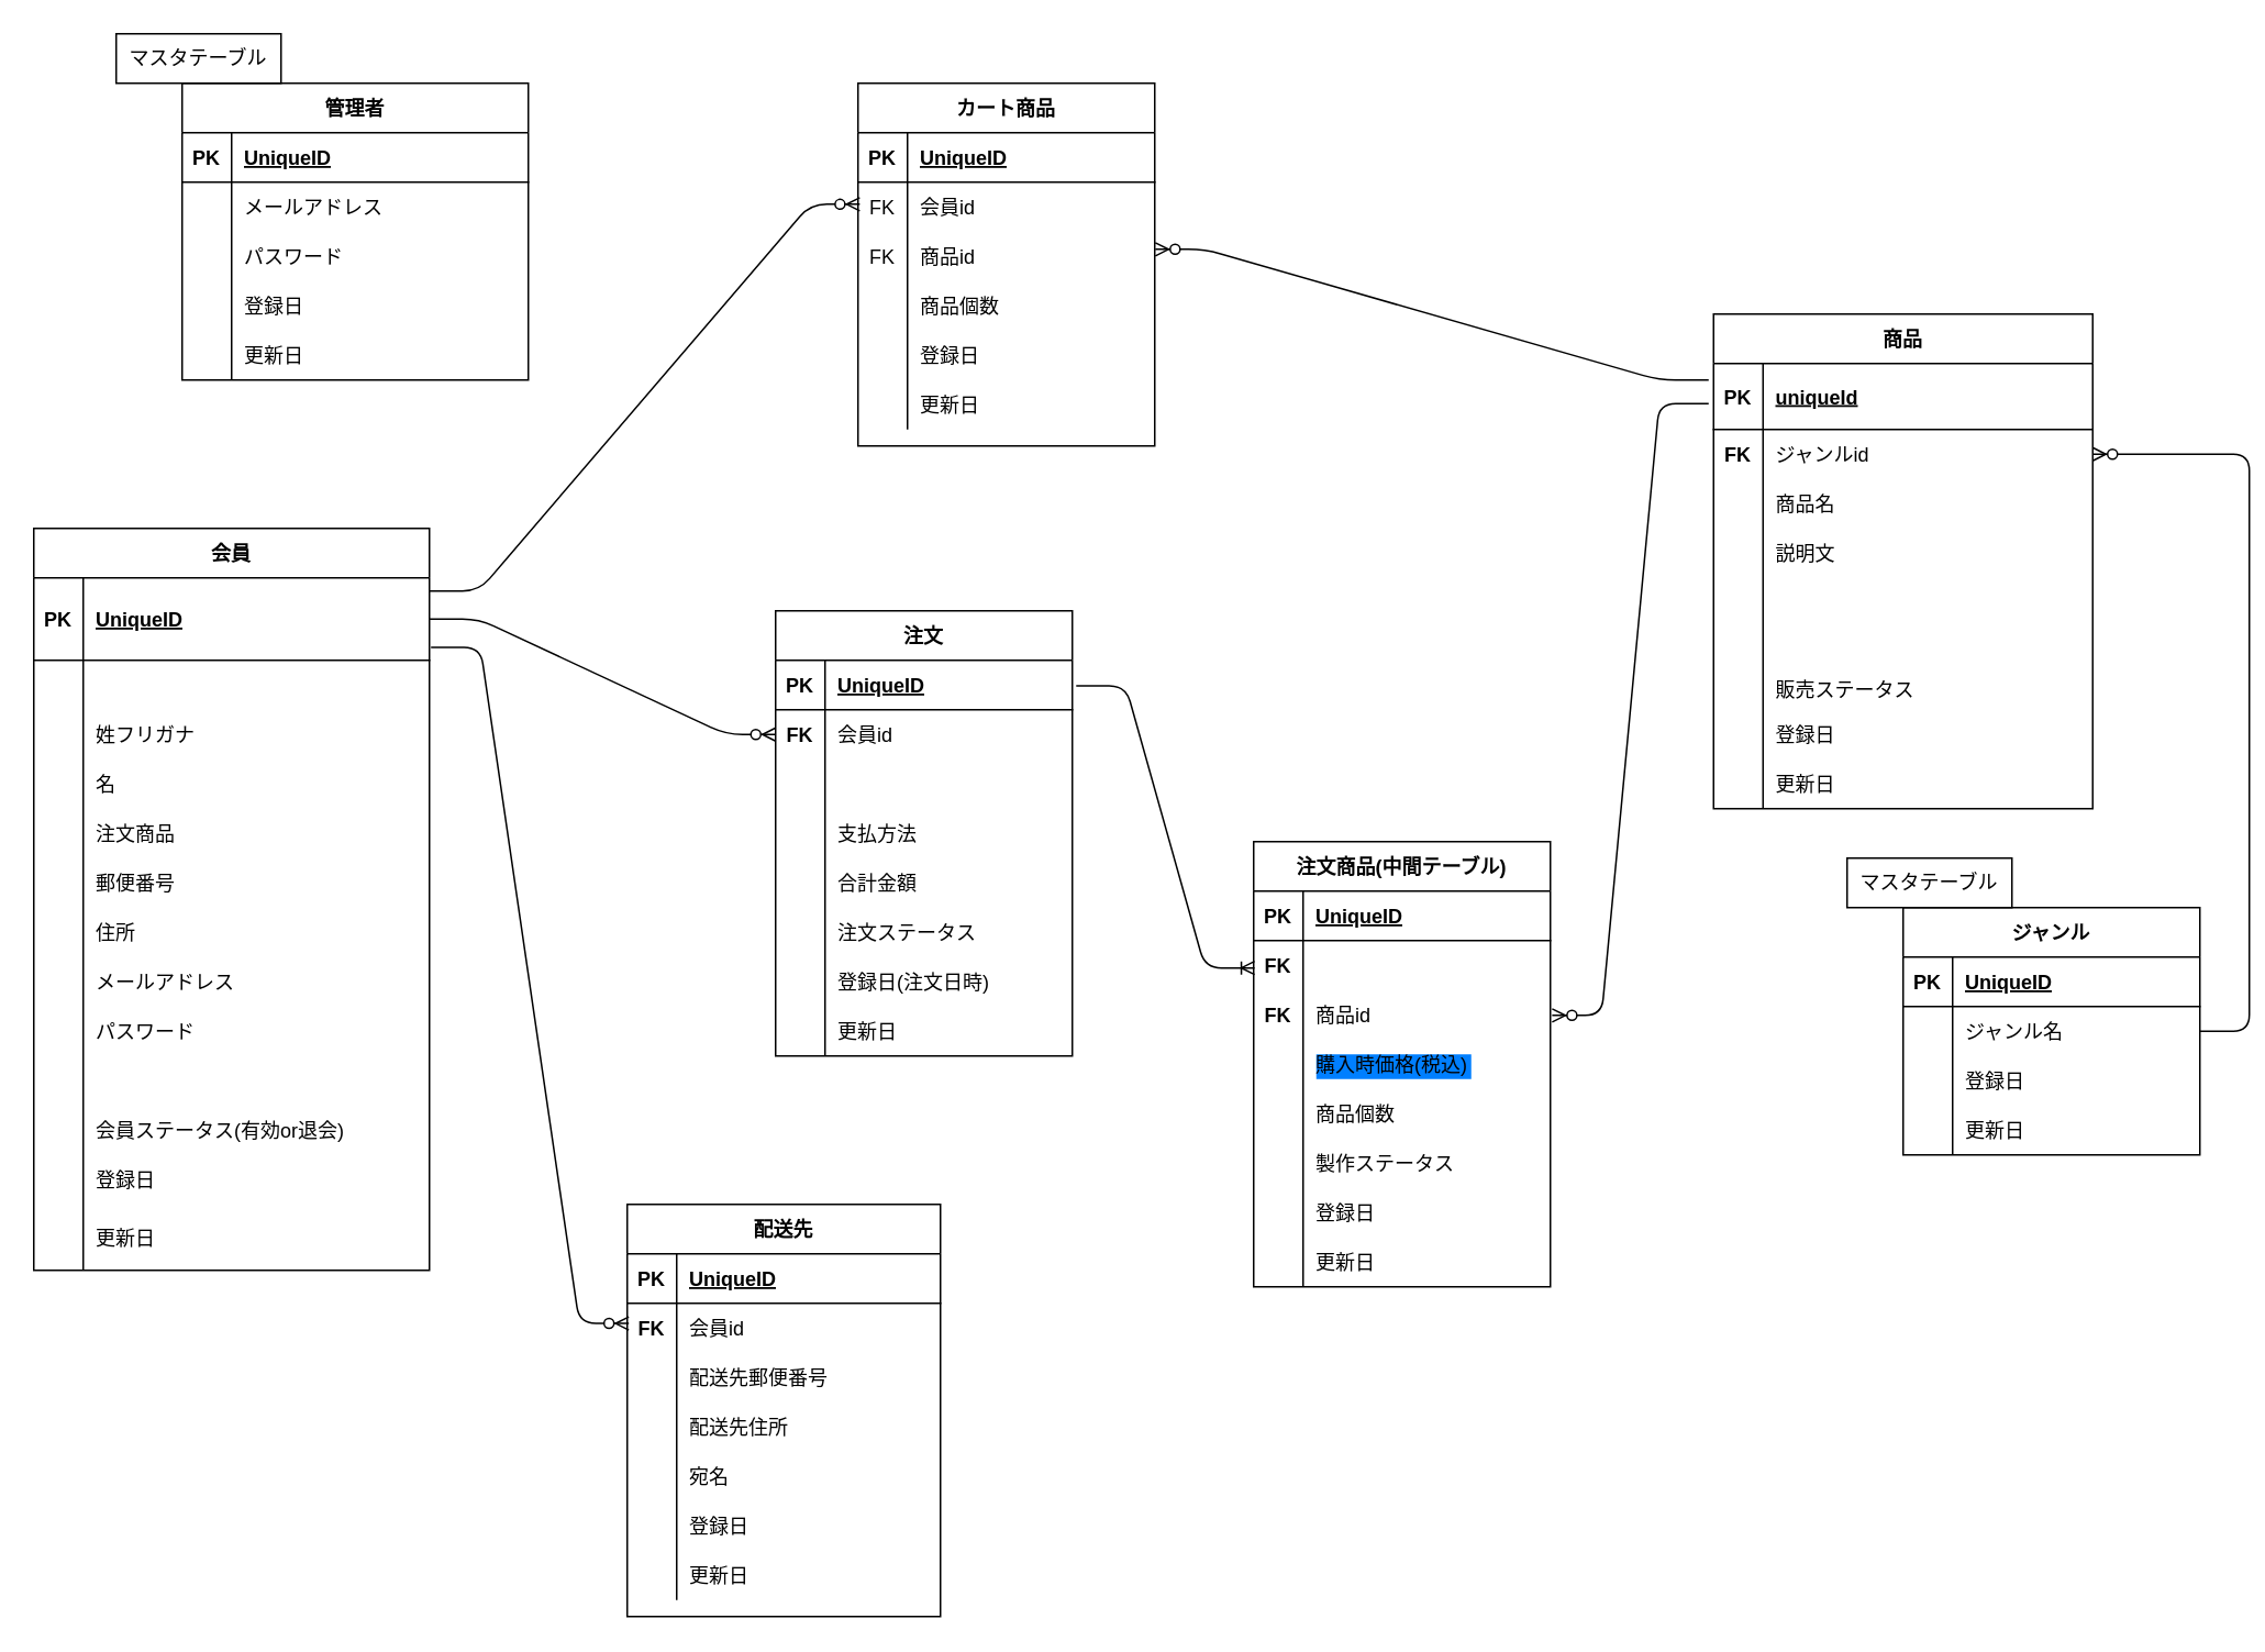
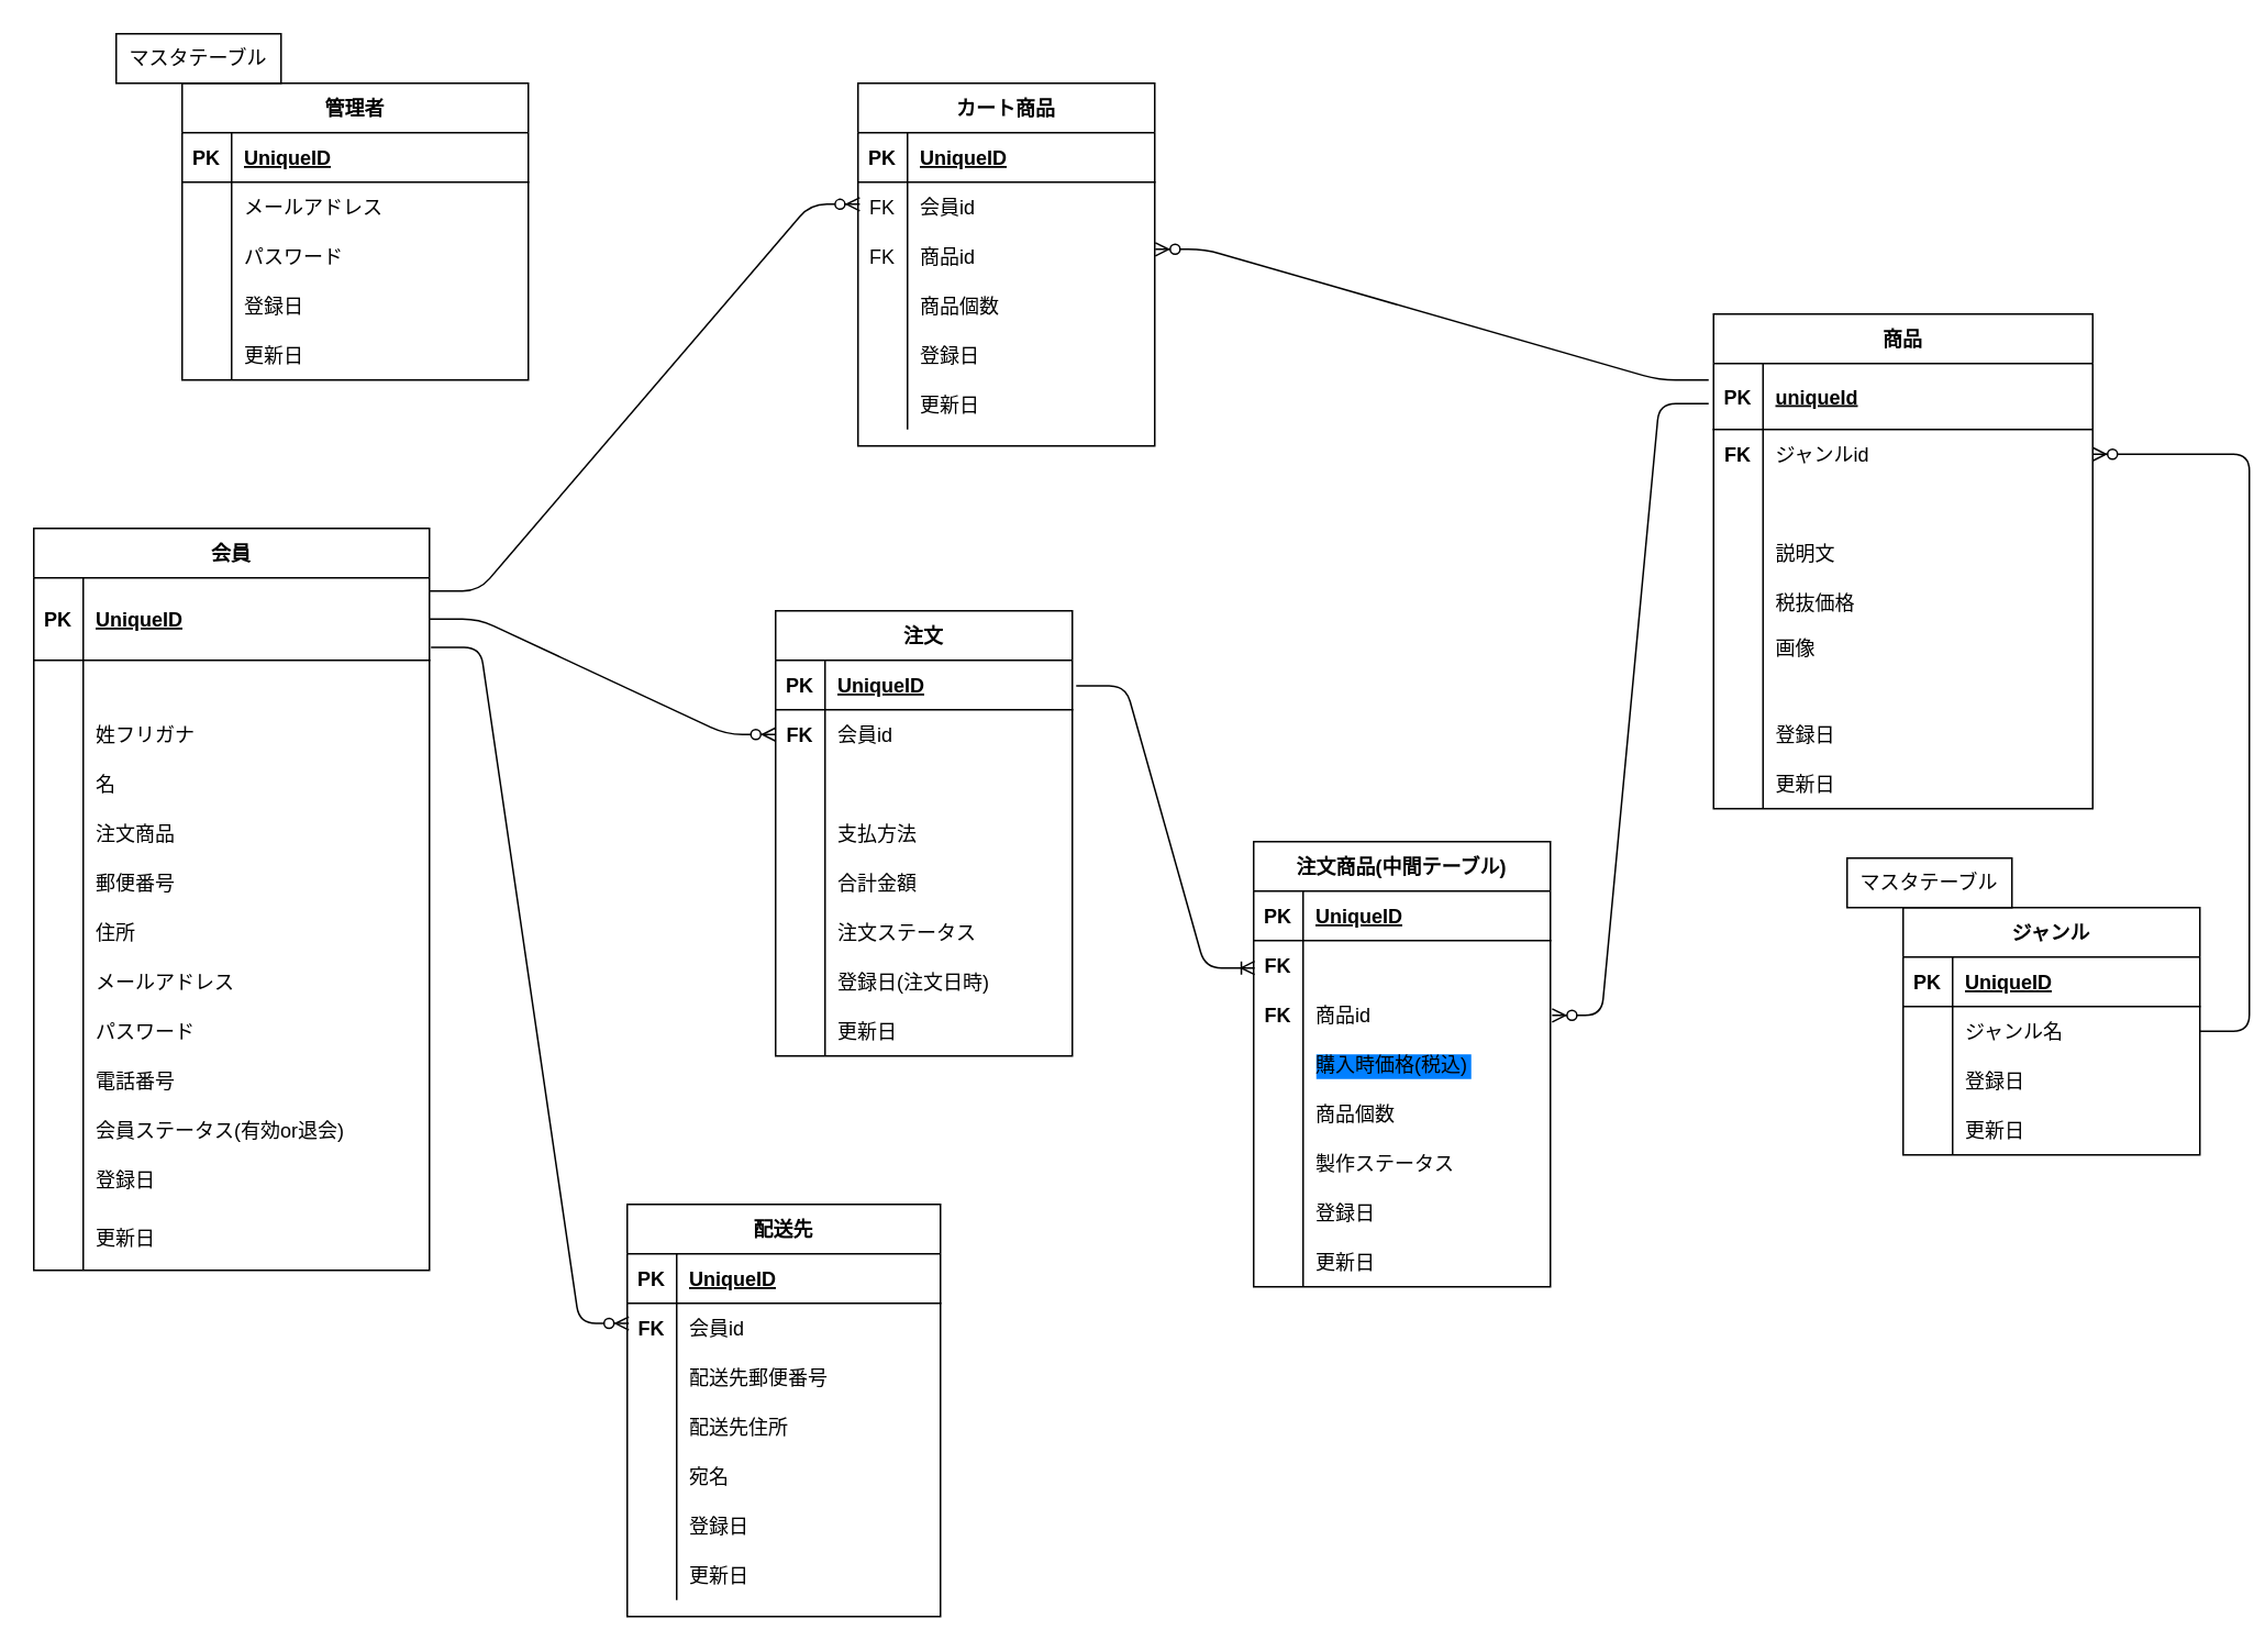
- <mxCell id="50" value="商品名" style="shape=partialRectangle;connectable=0;fillColor=none;top=0;left=0;bottom=0;right=0;align=left;spacingLeft=6;overflow=hidden;" parent="48" vertex="1"><mxGeometry x="30" width="200" height="30" as="geometry" /></mxCell>
+ <mxCell id="56" value="税抜価格" style="shape=partialRectangle;connectable=0;fillColor=none;top=0;left=0;bottom=0;right=0;align=left;spacingLeft=6;overflow=hidden;" parent="54" vertex="1"><mxGeometry x="30" width="200" height="30" as="geometry" /></mxCell>
+ <mxCell id="59" value="画像" style="shape=partialRectangle;connectable=0;fillColor=none;top=0;left=0;bottom=0;right=0;align=left;spacingLeft=6;overflow=hidden;" parent="57" vertex="1"><mxGeometry x="30" width="200" height="25" as="geometry" /></mxCell>
- <mxCell id="62" value="販売ステータス" style="shape=partialRectangle;connectable=0;fillColor=none;top=0;left=0;bottom=0;right=0;align=left;spacingLeft=6;overflow=hidden;" parent="60" vertex="1"><mxGeometry x="30" width="200" height="25" as="geometry" /></mxCell>
+ <mxCell id="31" value="電話番号" style="shape=partialRectangle;connectable=0;fillColor=none;top=0;left=0;bottom=0;right=0;align=left;spacingLeft=6;overflow=hidden;" parent="29" vertex="1"><mxGeometry x="30" width="210" height="30" as="geometry" /></mxCell>
